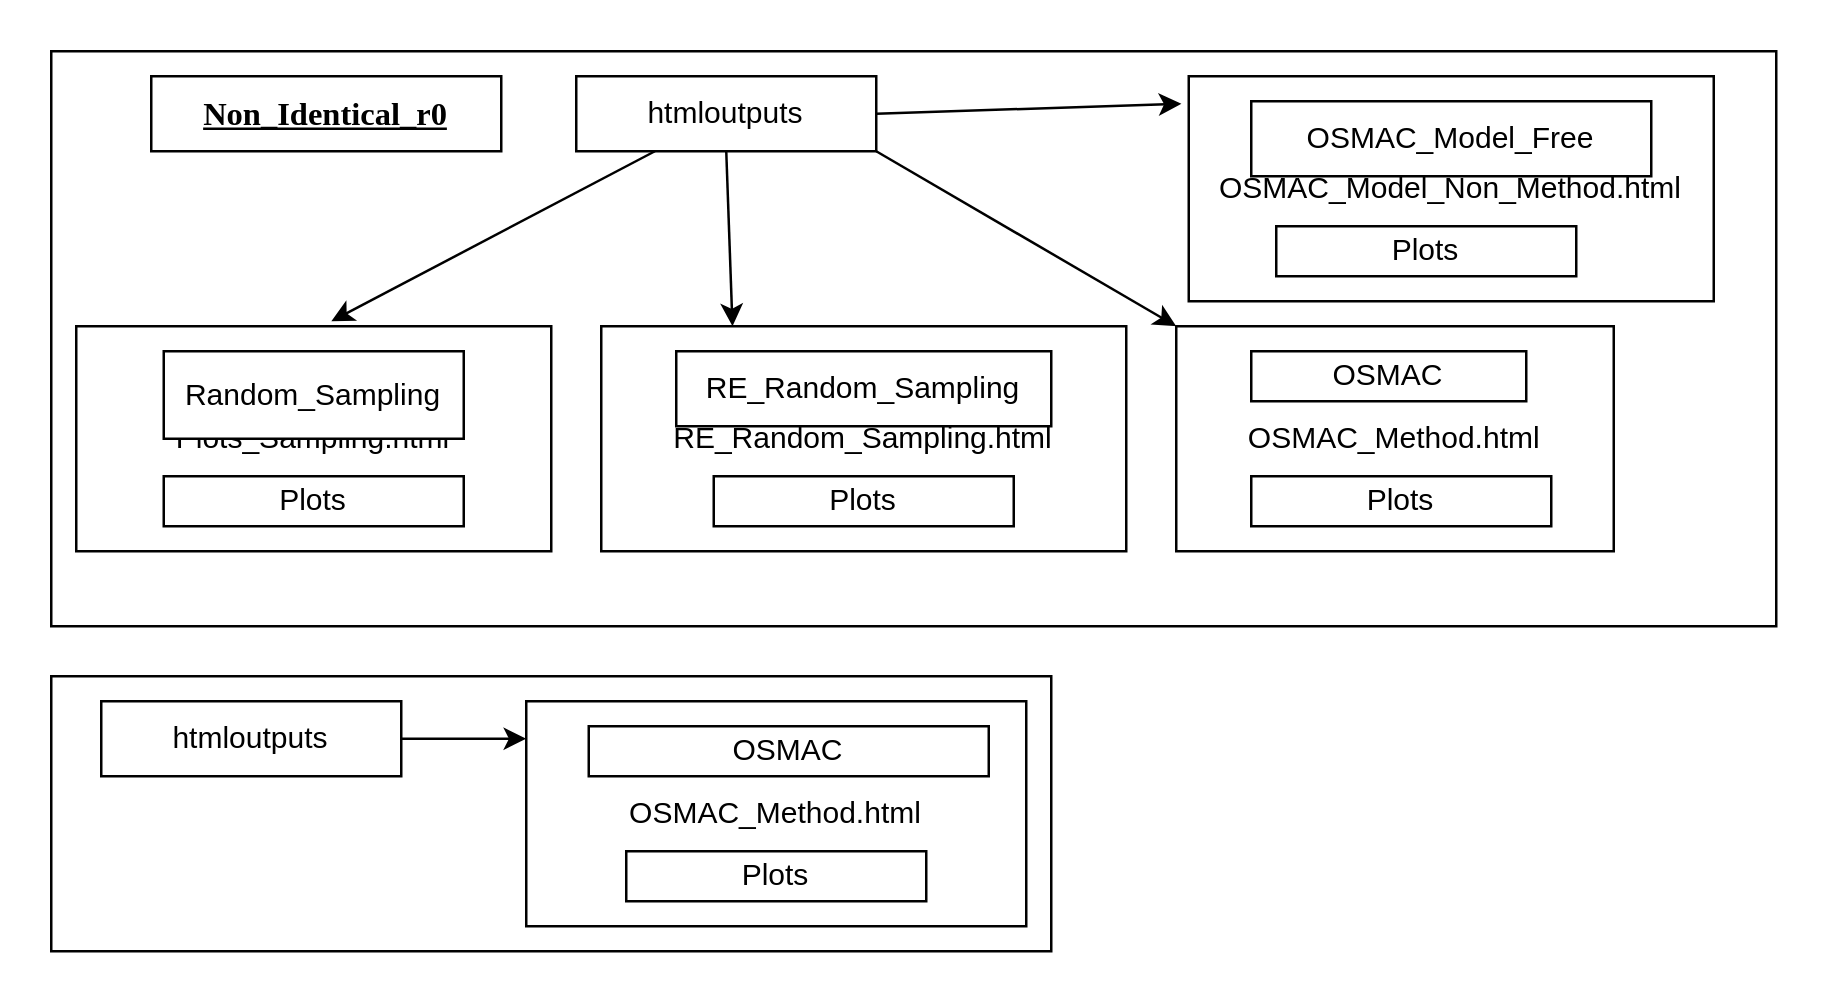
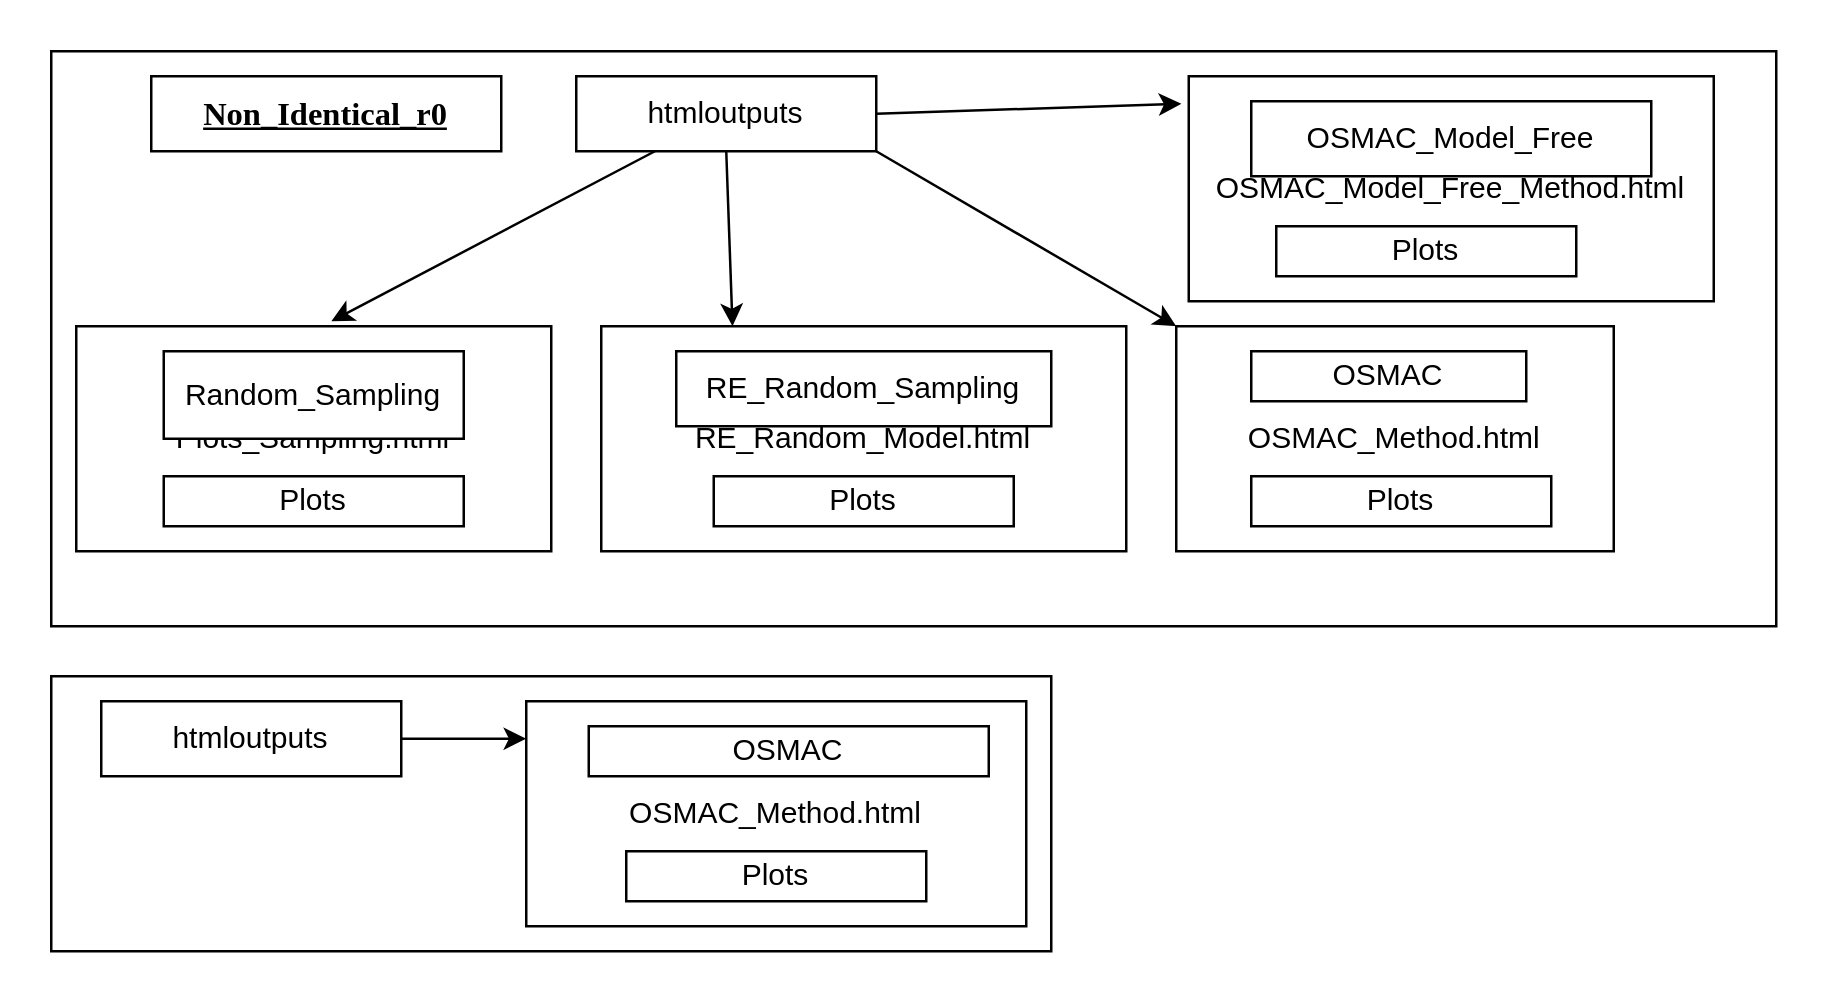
- <mxCell id="17" value="OSMAC_Model_Non_Method.html" style="rounded=0;whiteSpace=wrap;html=1;" parent="1" vertex="1"><mxGeometry x="475" y="30" width="210" height="90" as="geometry" /></mxCell>
+ <mxCell id="17" value="OSMAC_Model_Free_Method.html" style="rounded=0;whiteSpace=wrap;html=1;" parent="1" vertex="1"><mxGeometry x="475" y="30" width="210" height="90" as="geometry" /></mxCell>
- <mxCell id="5" value="&lt;span style=&quot;white-space: normal&quot;&gt;RE_Random_Sampling.html&lt;/span&gt;" style="rounded=0;whiteSpace=wrap;html=1;" parent="1" vertex="1"><mxGeometry x="240" y="130" width="210" height="90" as="geometry" /></mxCell>
+ <mxCell id="5" value="&lt;span style=&quot;white-space: normal&quot;&gt;RE_Random_Model.html&lt;/span&gt;" style="rounded=0;whiteSpace=wrap;html=1;" parent="1" vertex="1"><mxGeometry x="240" y="130" width="210" height="90" as="geometry" /></mxCell>
